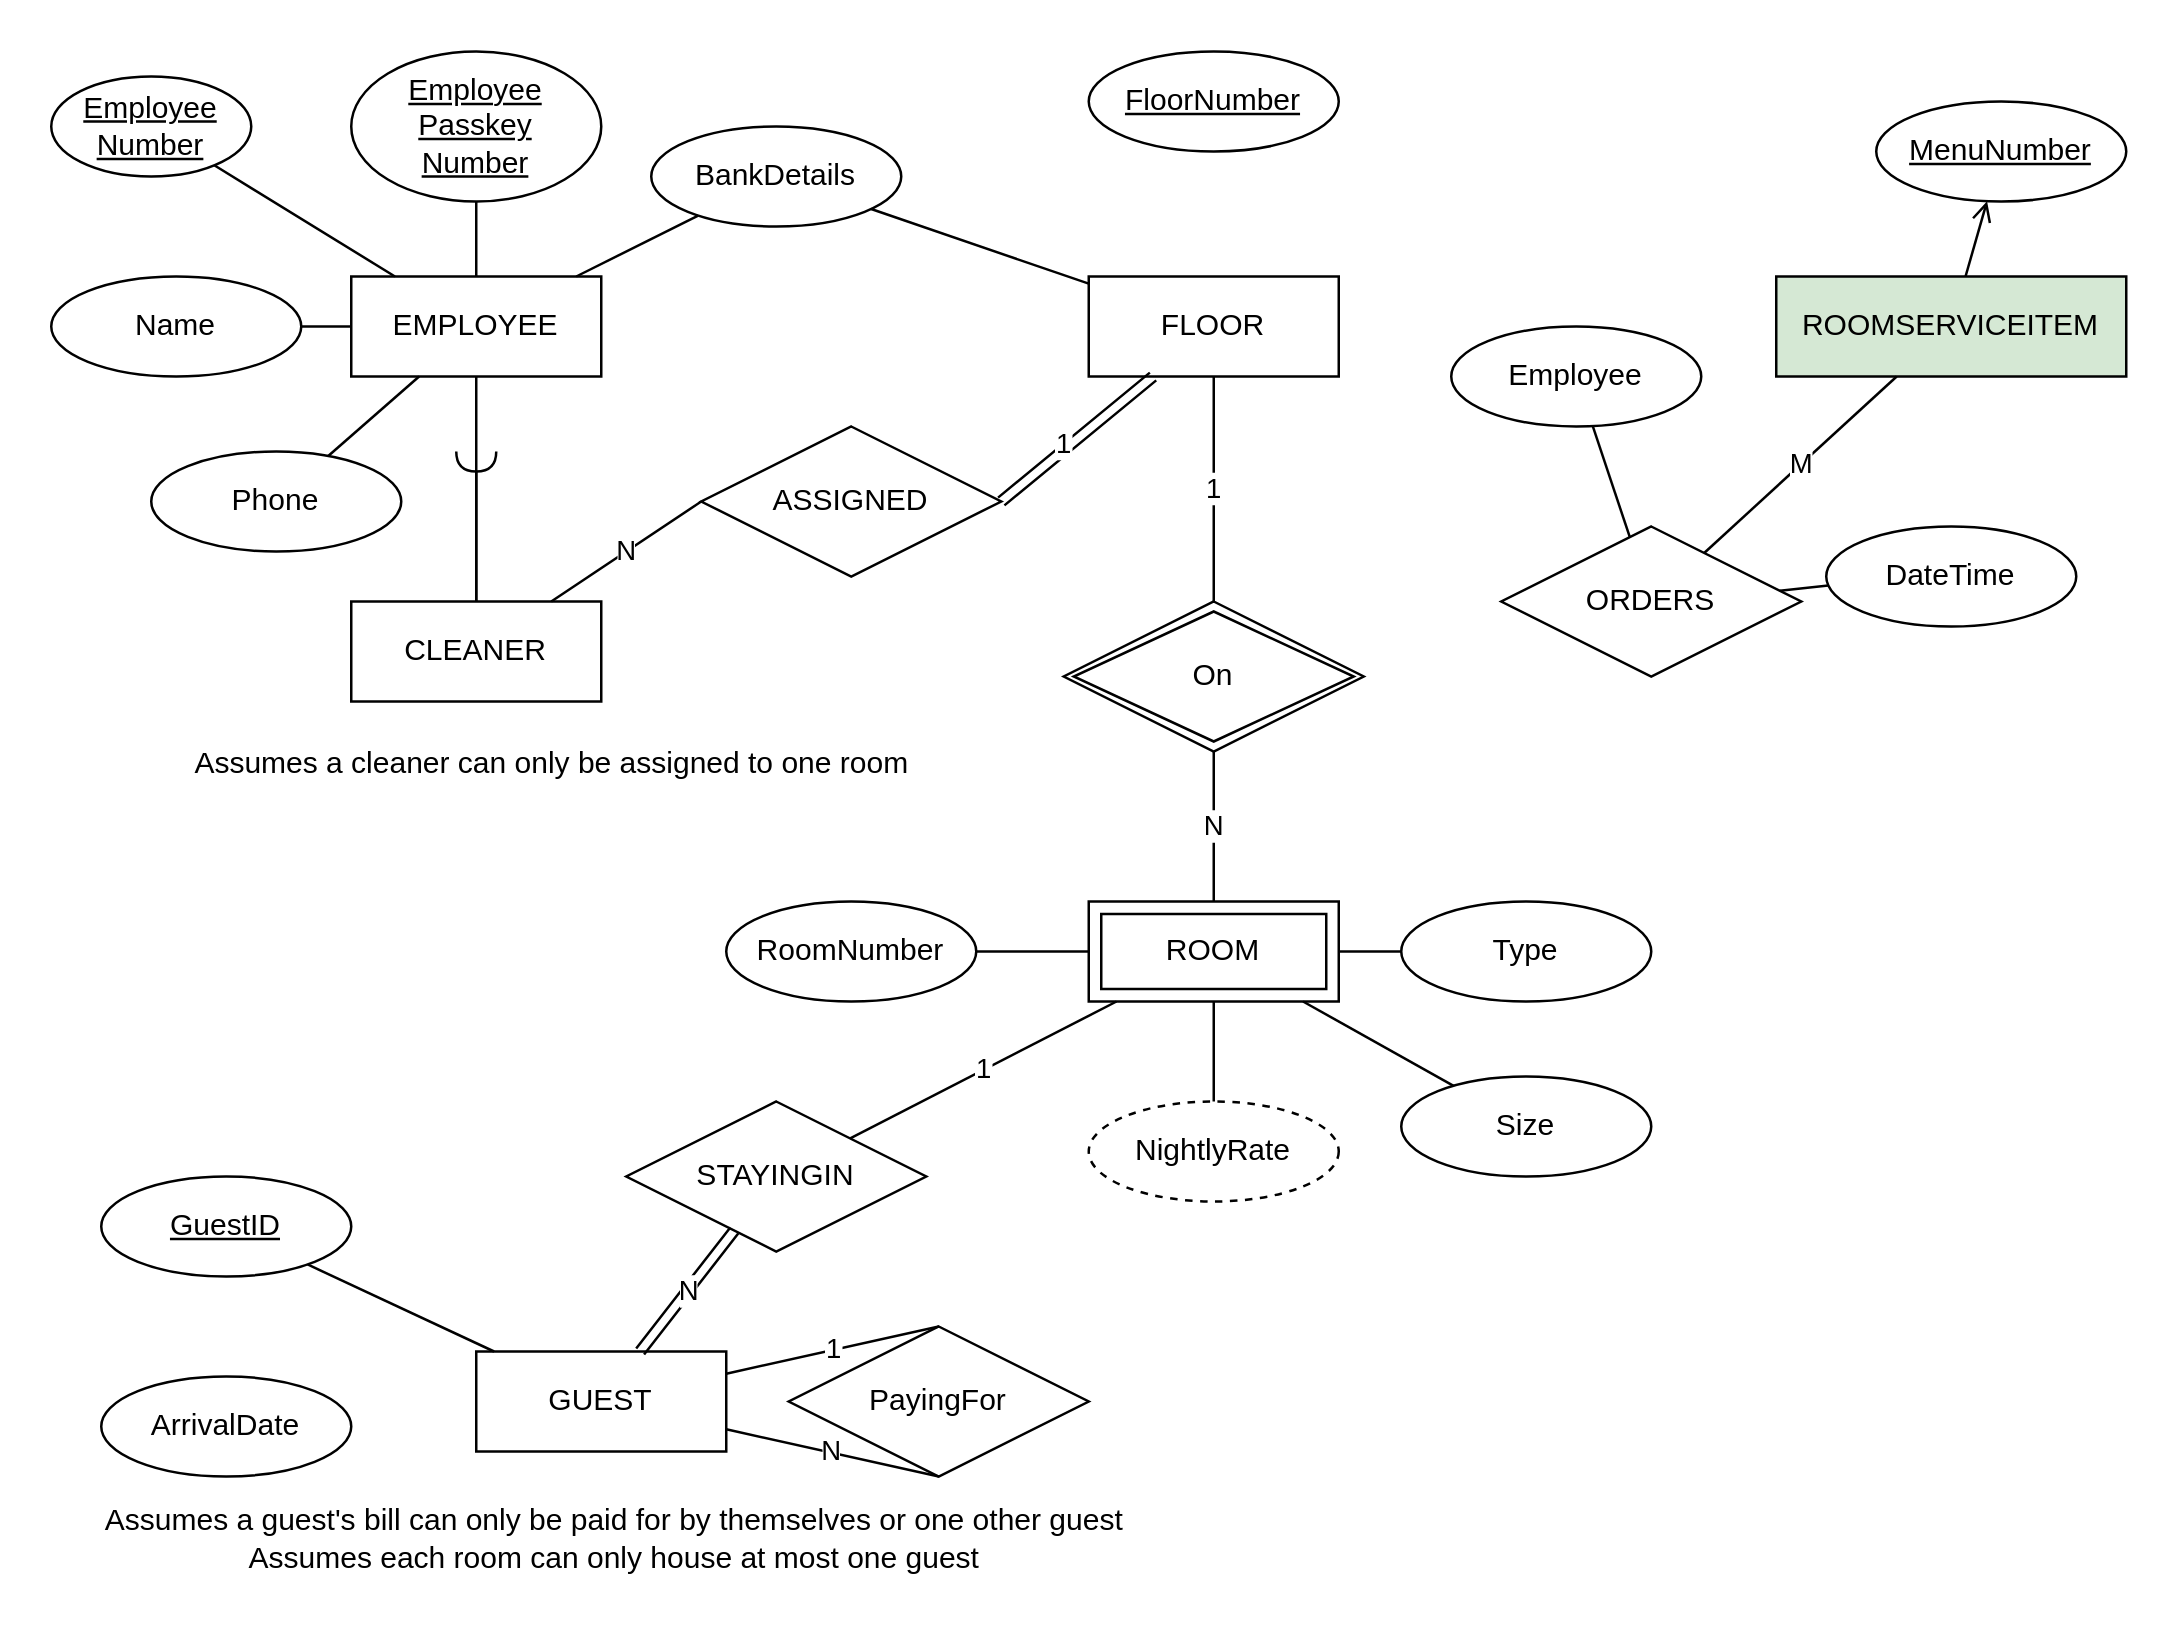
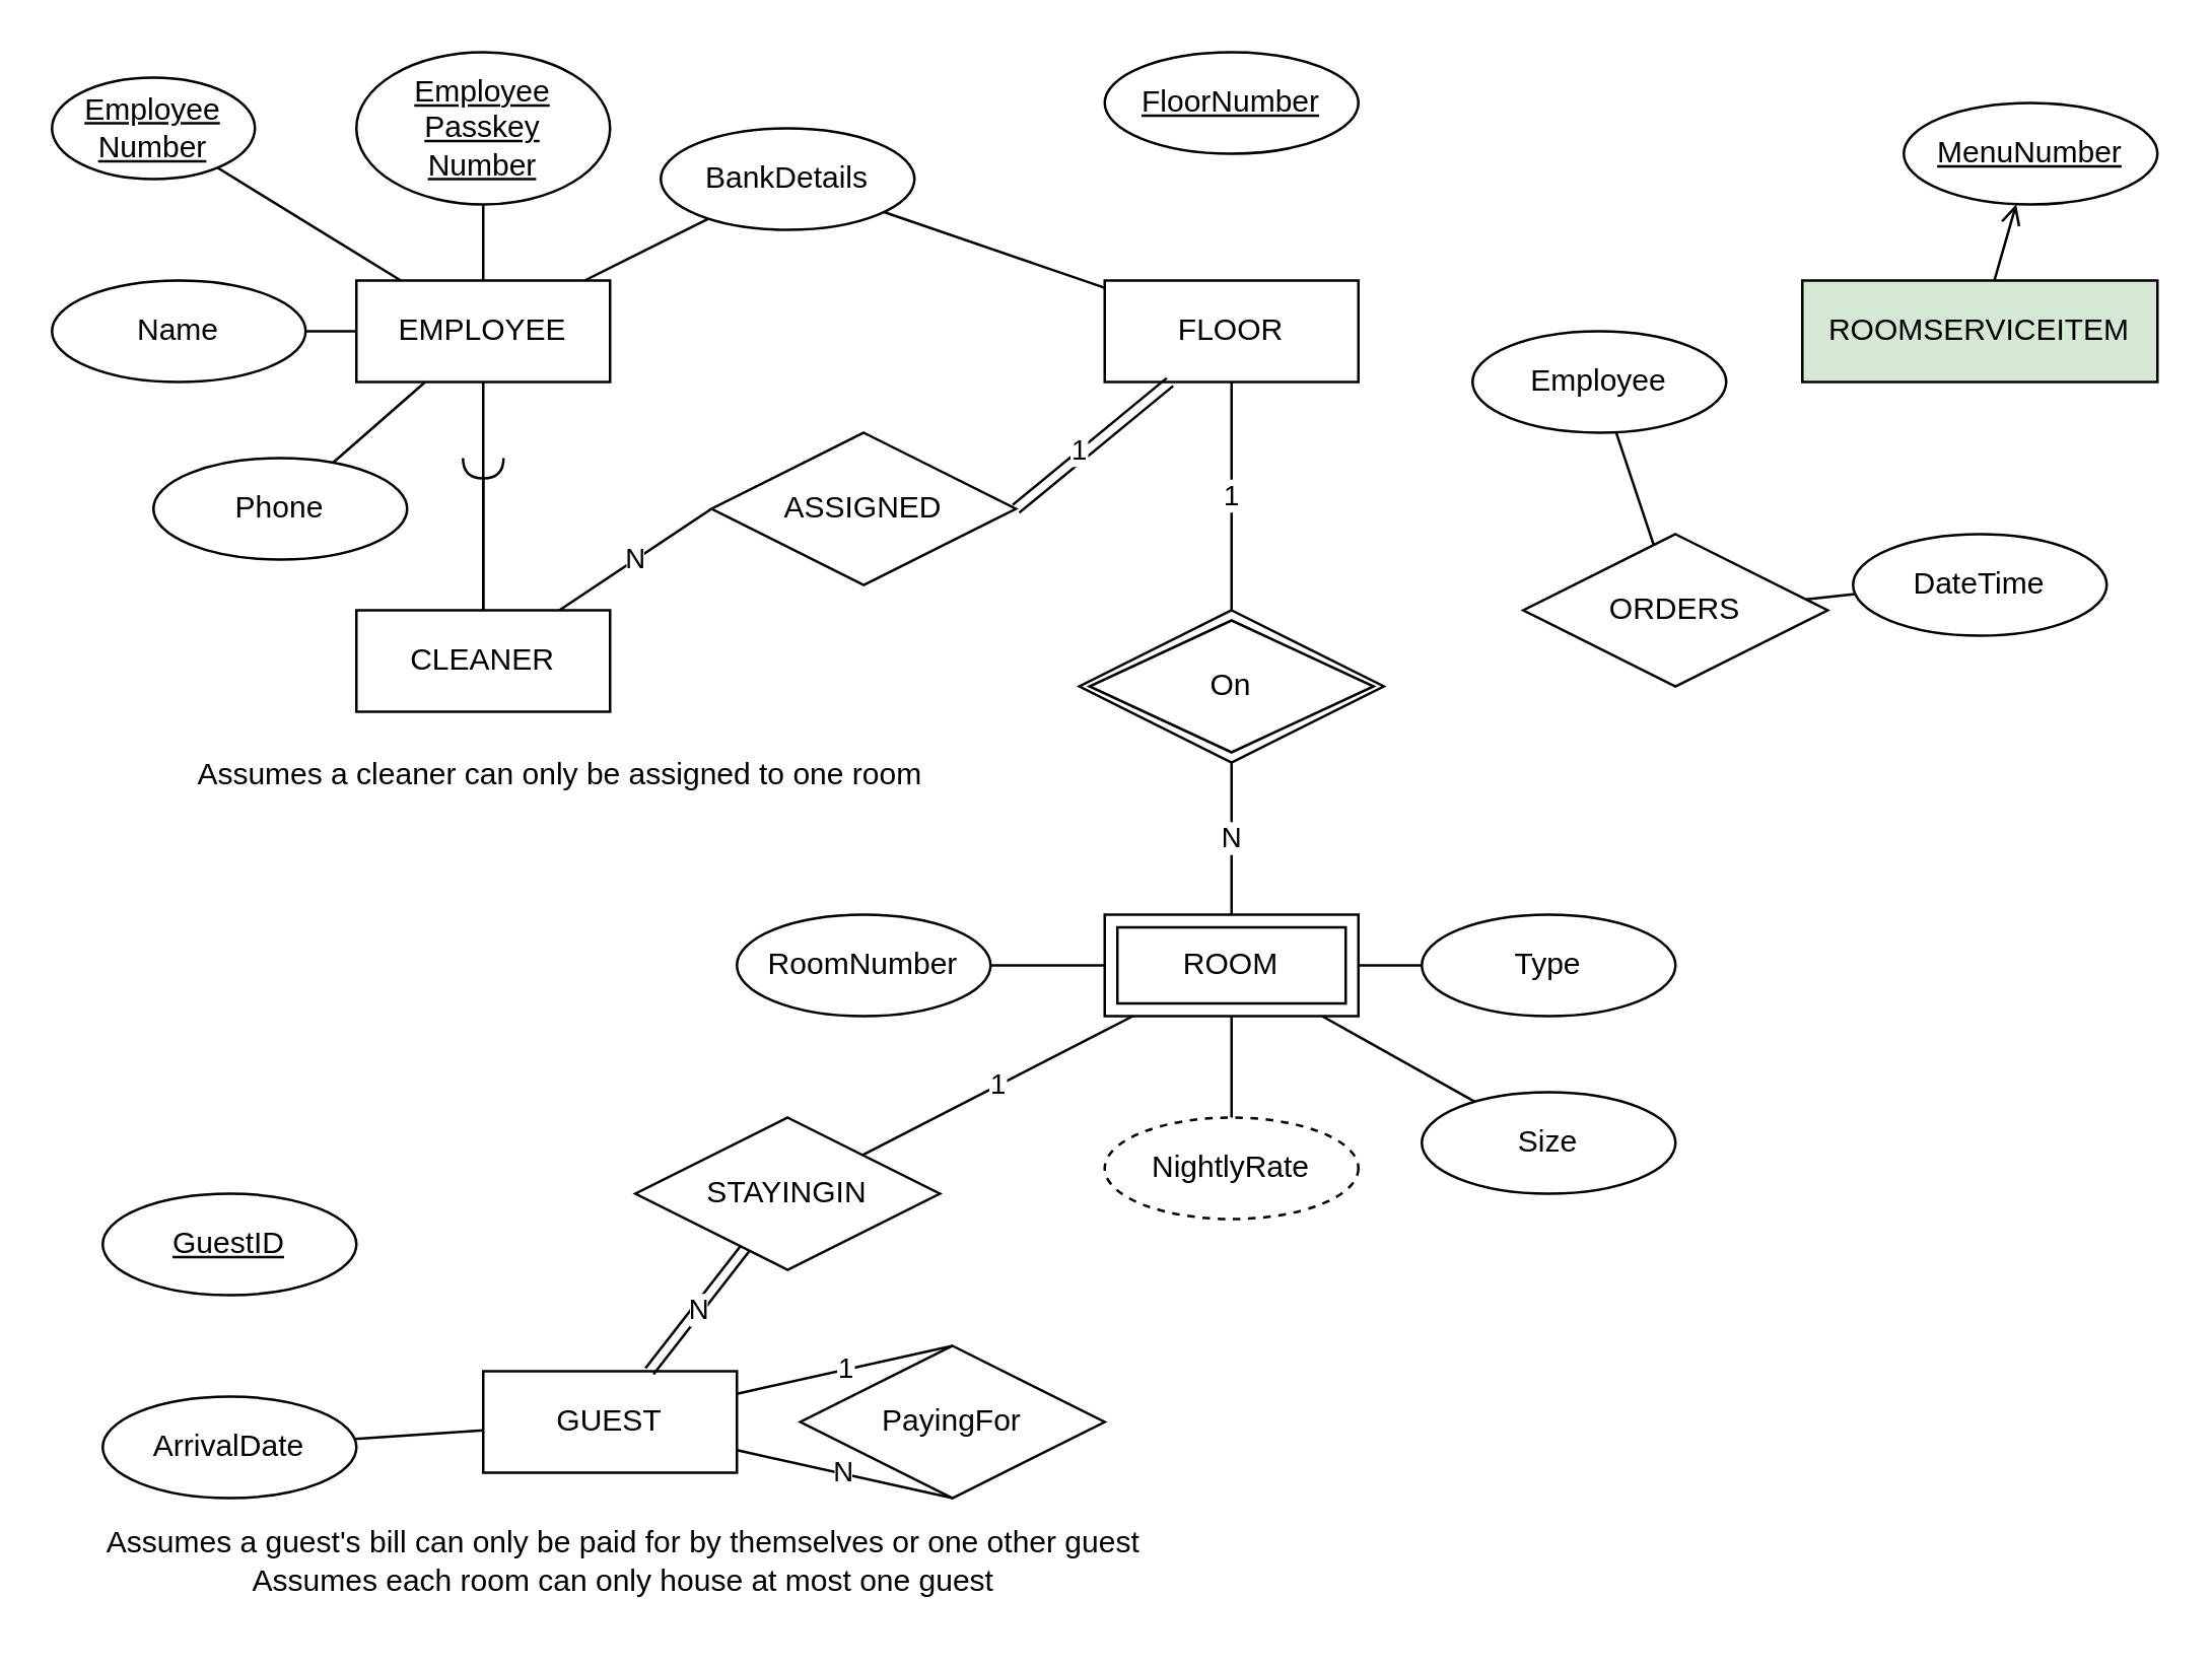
- <mxCell id="52" value="M" style="endArrow=none;html=1;rounded=0;" edge="1" parent="1" source="51" target="48"><mxGeometry relative="1" as="geometry"><mxPoint x="630" y="422" as="sourcePoint" /><mxPoint x="757" y="320" as="targetPoint" /></mxGeometry></mxCell>
- <mxCell id="38" value="" style="endArrow=none;html=1;rounded=0;" edge="1" parent="1" source="36" target="37"><mxGeometry relative="1" as="geometry"><mxPoint x="435" y="390" as="sourcePoint" /><mxPoint x="390" y="390" as="targetPoint" /></mxGeometry></mxCell>
+ <mxCell id="41" value="" style="endArrow=none;html=1;rounded=0;" edge="1" parent="1" source="36" target="39"><mxGeometry relative="1" as="geometry"><mxPoint x="253" y="634" as="sourcePoint" /><mxPoint x="190" y="600" as="targetPoint" /></mxGeometry></mxCell>
